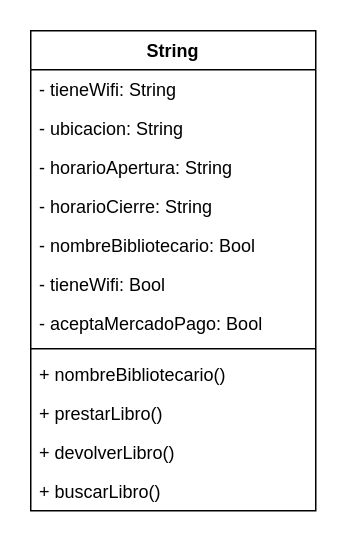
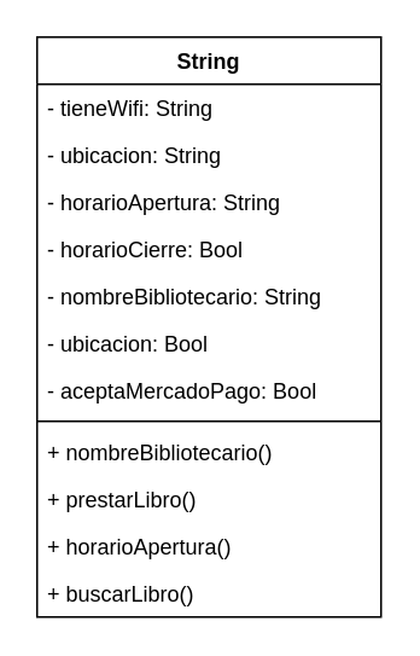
- <mxCell id="6" value="- horarioCierre: String" style="text;strokeColor=none;fillColor=none;align=left;verticalAlign=top;spacingLeft=4;spacingRight=4;overflow=hidden;rotatable=0;points=[[0,0.5],[1,0.5]];portConstraint=eastwest;whiteSpace=wrap;html=1;" vertex="1" parent="2"><mxGeometry y="104" width="190" height="26" as="geometry" /></mxCell>
+ <mxCell id="6" value="- horarioCierre: Bool" style="text;strokeColor=none;fillColor=none;align=left;verticalAlign=top;spacingLeft=4;spacingRight=4;overflow=hidden;rotatable=0;points=[[0,0.5],[1,0.5]];portConstraint=eastwest;whiteSpace=wrap;html=1;" vertex="1" parent="2"><mxGeometry y="104" width="190" height="26" as="geometry" /></mxCell>
- <mxCell id="7" value="- nombreBibliotecario: Bool" style="text;strokeColor=none;fillColor=none;align=left;verticalAlign=top;spacingLeft=4;spacingRight=4;overflow=hidden;rotatable=0;points=[[0,0.5],[1,0.5]];portConstraint=eastwest;whiteSpace=wrap;html=1;" vertex="1" parent="2"><mxGeometry y="130" width="190" height="26" as="geometry" /></mxCell>
+ <mxCell id="7" value="- nombreBibliotecario: String" style="text;strokeColor=none;fillColor=none;align=left;verticalAlign=top;spacingLeft=4;spacingRight=4;overflow=hidden;rotatable=0;points=[[0,0.5],[1,0.5]];portConstraint=eastwest;whiteSpace=wrap;html=1;" vertex="1" parent="2"><mxGeometry y="130" width="190" height="26" as="geometry" /></mxCell>
- <mxCell id="8" value="- tieneWifi: Bool" style="text;strokeColor=none;fillColor=none;align=left;verticalAlign=top;spacingLeft=4;spacingRight=4;overflow=hidden;rotatable=0;points=[[0,0.5],[1,0.5]];portConstraint=eastwest;whiteSpace=wrap;html=1;" vertex="1" parent="2"><mxGeometry y="156" width="190" height="26" as="geometry" /></mxCell>
+ <mxCell id="8" value="- ubicacion: Bool" style="text;strokeColor=none;fillColor=none;align=left;verticalAlign=top;spacingLeft=4;spacingRight=4;overflow=hidden;rotatable=0;points=[[0,0.5],[1,0.5]];portConstraint=eastwest;whiteSpace=wrap;html=1;" vertex="1" parent="2"><mxGeometry y="156" width="190" height="26" as="geometry" /></mxCell>
- <mxCell id="13" value="+ devolverLibro()" style="text;strokeColor=none;fillColor=none;align=left;verticalAlign=top;spacingLeft=4;spacingRight=4;overflow=hidden;rotatable=0;points=[[0,0.5],[1,0.5]];portConstraint=eastwest;whiteSpace=wrap;html=1;" vertex="1" parent="2"><mxGeometry y="268" width="190" height="26" as="geometry" /></mxCell>
+ <mxCell id="13" value="+ horarioApertura()" style="text;strokeColor=none;fillColor=none;align=left;verticalAlign=top;spacingLeft=4;spacingRight=4;overflow=hidden;rotatable=0;points=[[0,0.5],[1,0.5]];portConstraint=eastwest;whiteSpace=wrap;html=1;" vertex="1" parent="2"><mxGeometry y="268" width="190" height="26" as="geometry" /></mxCell>
